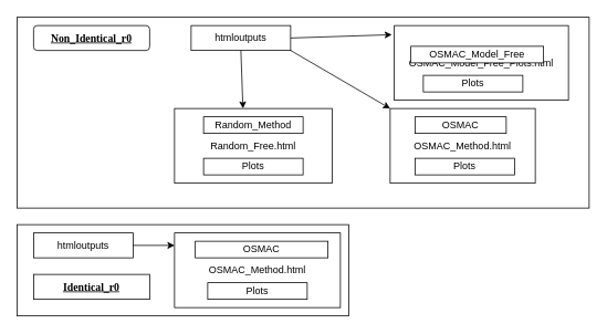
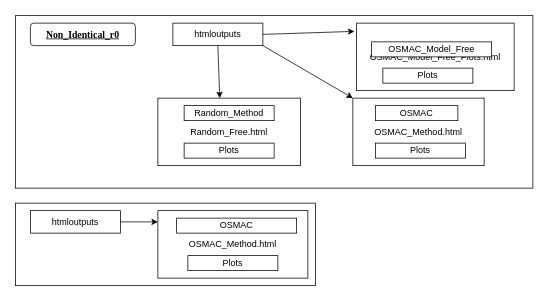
- <mxCell id="23" value="&lt;font color=&quot;#000000&quot;&gt;&lt;b&gt;&lt;u&gt;Identical_r0&lt;/u&gt;&lt;/b&gt;&lt;/font&gt;" style="rounded=0;whiteSpace=wrap;html=1;fontFamily=Verdana;fontSize=13;fontColor=#CC00CC;" parent="1" vertex="1"><mxGeometry x="40" y="330" width="140" height="30" as="geometry" /></mxCell>
